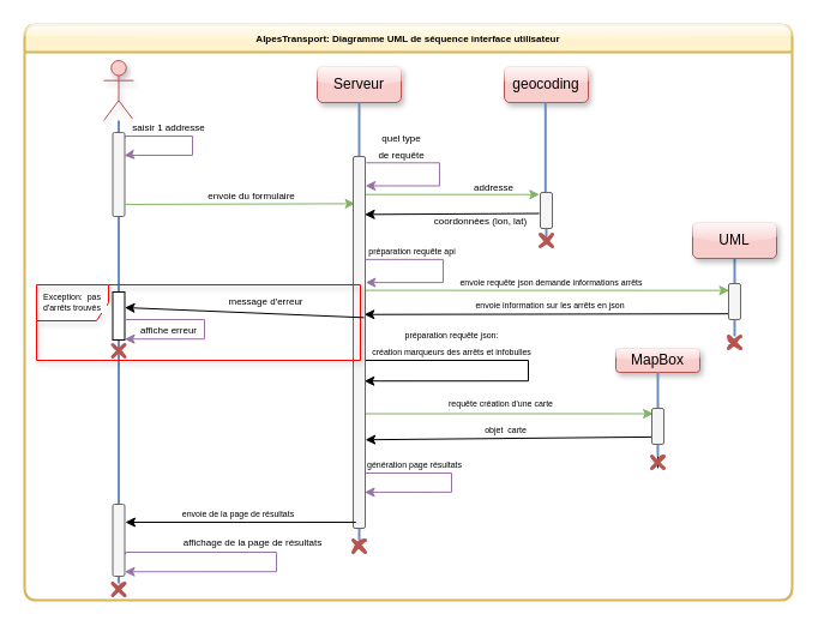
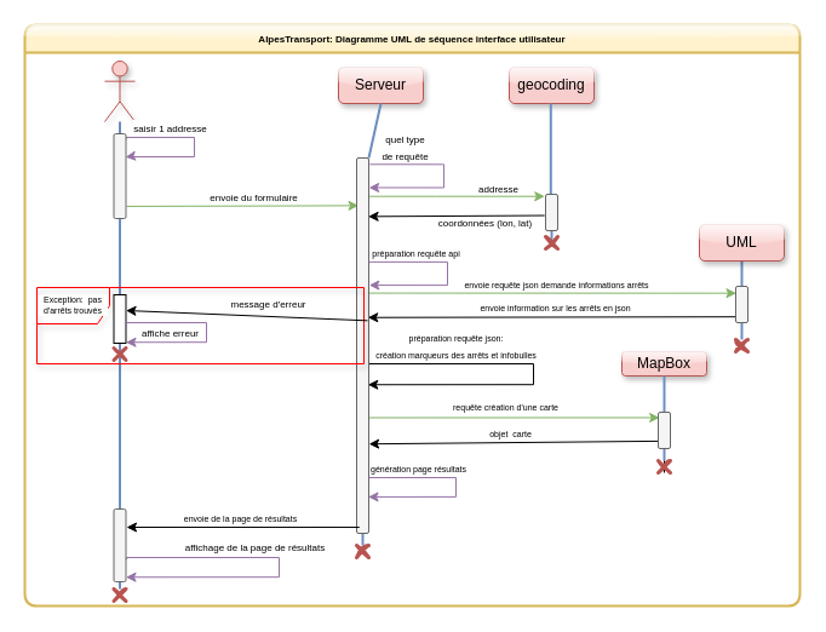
- <mxCell id="4" value="Serveur" style="rounded=1;whiteSpace=wrap;html=1;fillColor=#f8cecc;strokeColor=#b85450;glass=1;shadow=1;" vertex="1" parent="1"><mxGeometry x="264" y="55" width="70" height="30" as="geometry" /></mxCell>
+ <mxCell id="4" value="Serveur" style="rounded=1;whiteSpace=wrap;html=1;fillColor=#f8cecc;strokeColor=#b85450;glass=1;shadow=1;" vertex="1" parent="1"><mxGeometry x="279" y="55" width="70" height="30" as="geometry" /></mxCell>
